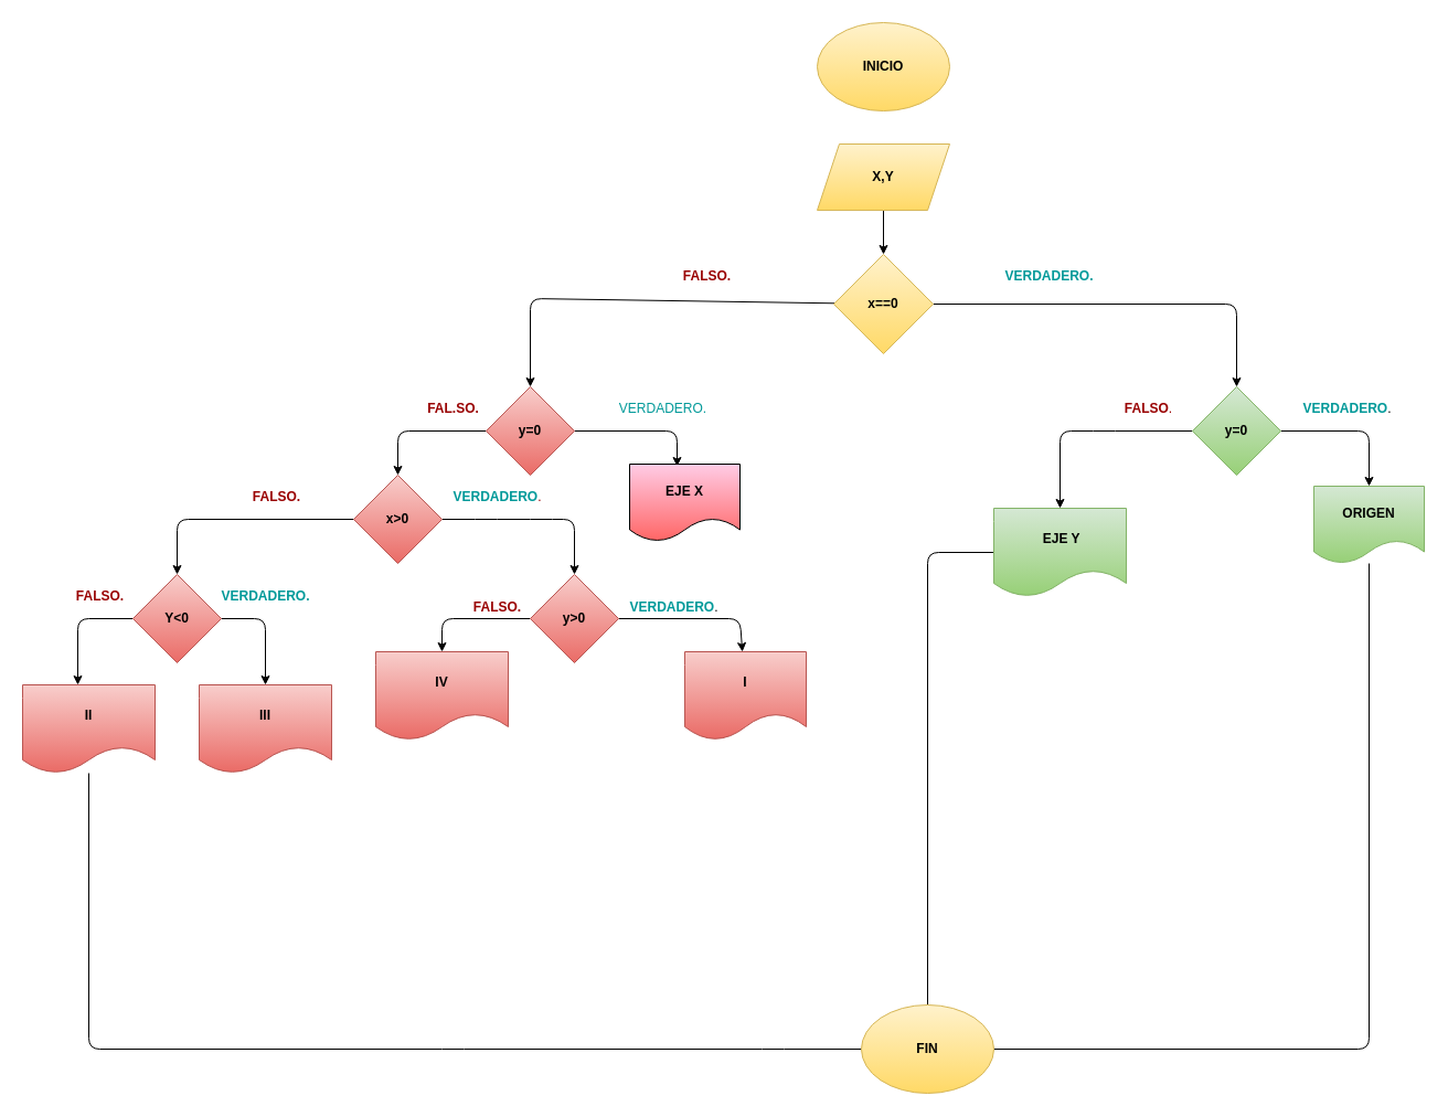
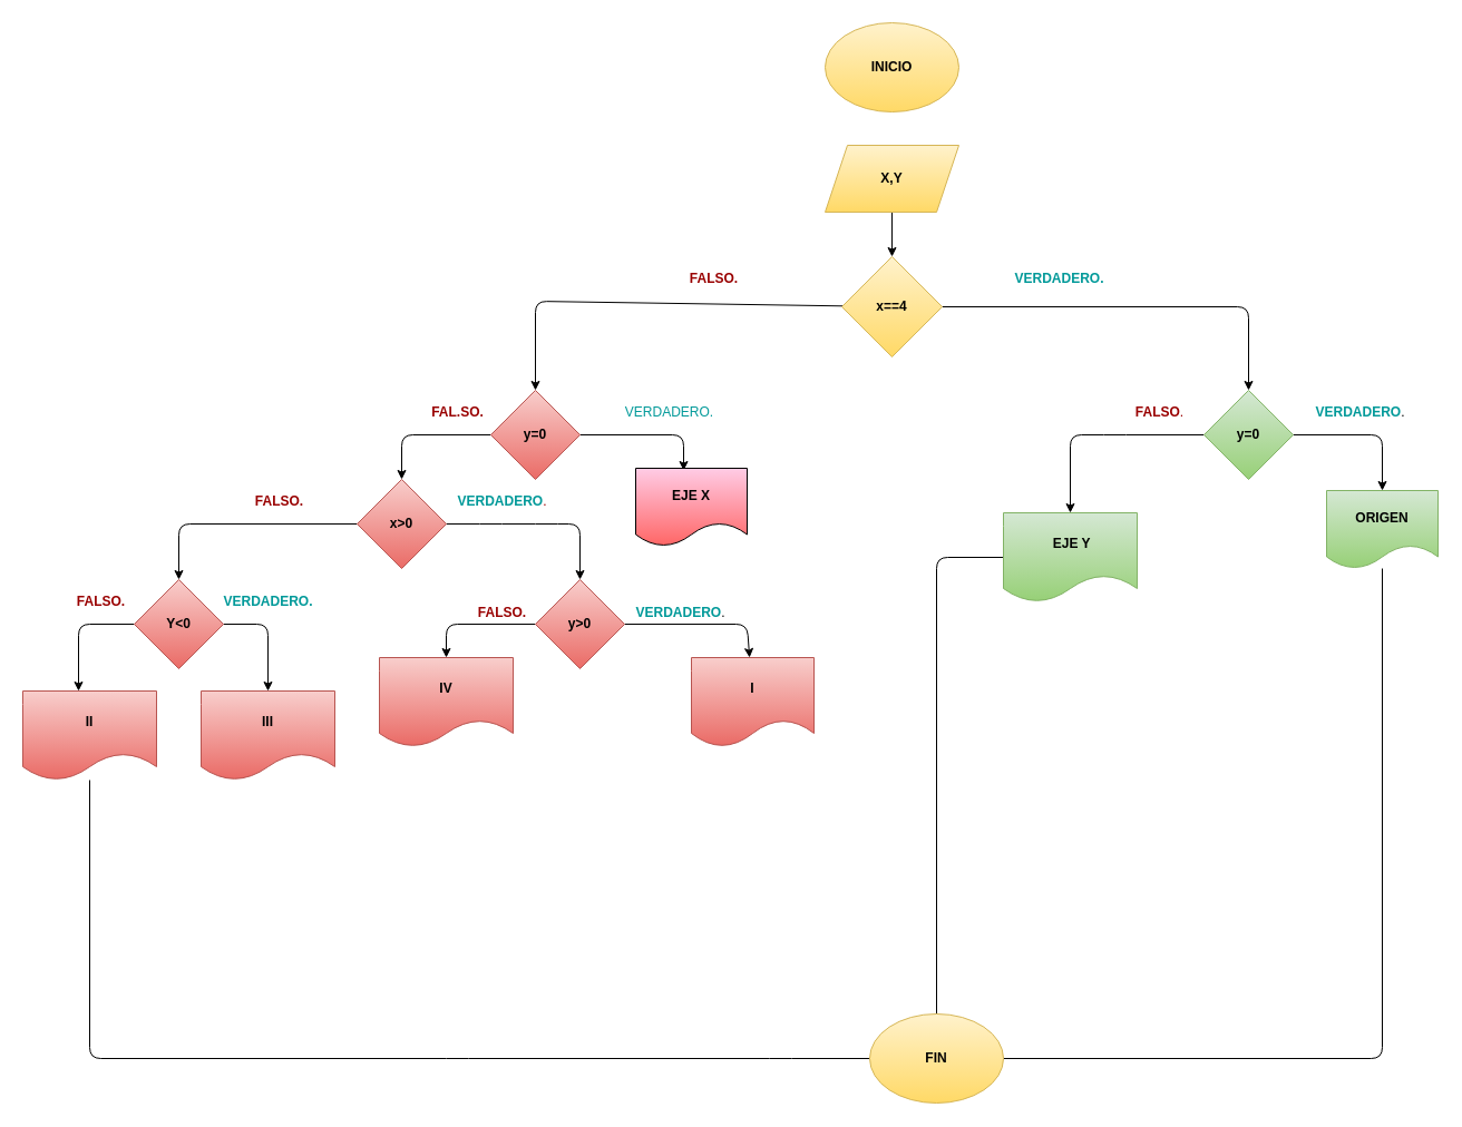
- <mxCell id="7" value="&lt;b&gt;&lt;font color=&quot;#000000&quot;&gt;x==0&lt;/font&gt;&lt;/b&gt;" style="rhombus;whiteSpace=wrap;html=1;fillColor=#fff2cc;strokeColor=#d6b656;gradientColor=#ffd966;" parent="1" vertex="1"><mxGeometry x="755" y="230" width="90" height="90" as="geometry" /></mxCell>
+ <mxCell id="7" value="&lt;b&gt;&lt;font color=&quot;#000000&quot;&gt;x==4&lt;/font&gt;&lt;/b&gt;" style="rhombus;whiteSpace=wrap;html=1;fillColor=#fff2cc;strokeColor=#d6b656;gradientColor=#ffd966;" parent="1" vertex="1"><mxGeometry x="755" y="230" width="90" height="90" as="geometry" /></mxCell>
